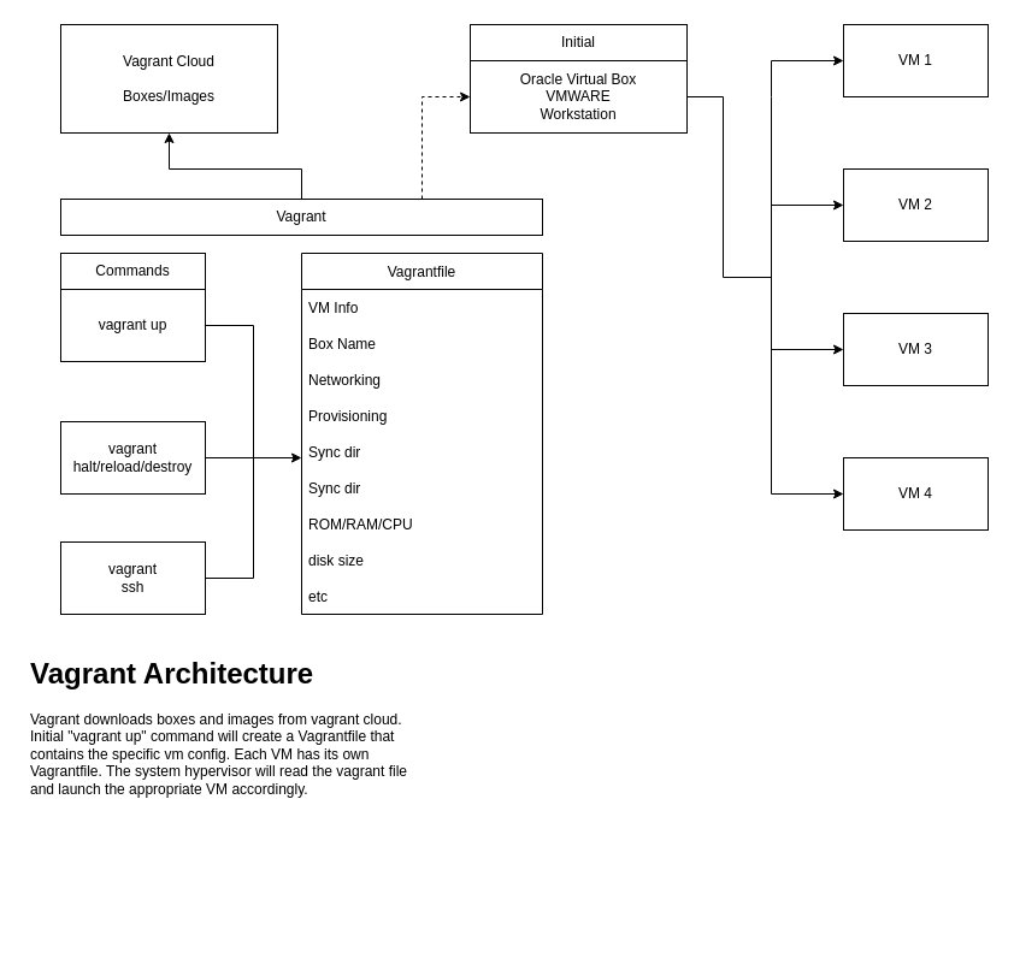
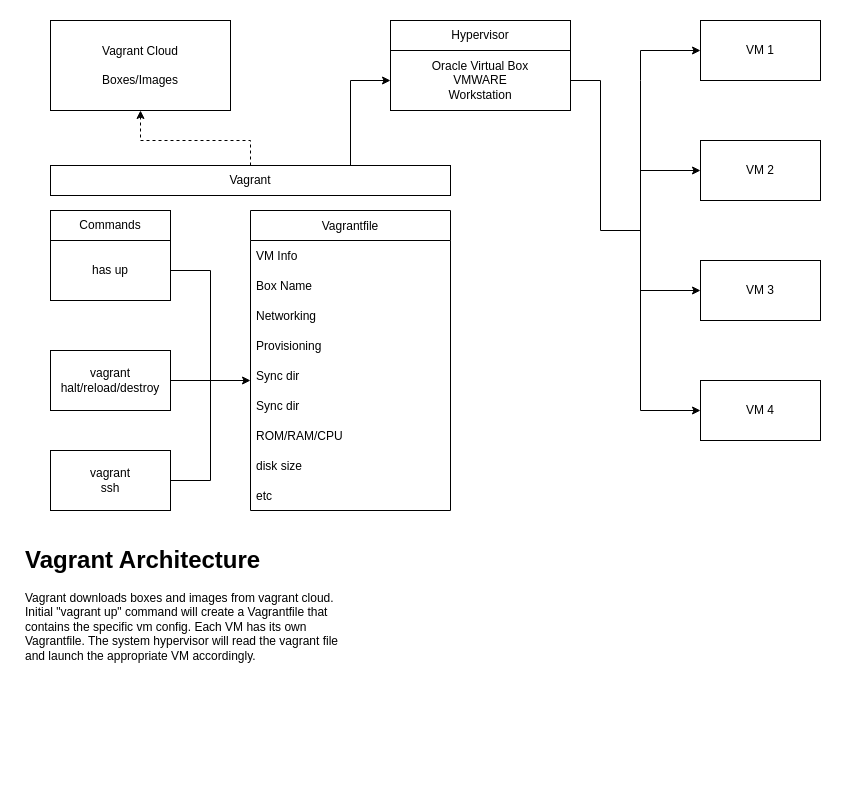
- <mxCell id="26" value="Initial" style="rounded=0;whiteSpace=wrap;html=1;" vertex="1" parent="1"><mxGeometry x="390" y="20" width="180" height="30" as="geometry" /></mxCell>
+ <mxCell id="26" value="Hypervisor" style="rounded=0;whiteSpace=wrap;html=1;" vertex="1" parent="1"><mxGeometry x="390" y="20" width="180" height="30" as="geometry" /></mxCell>
- <mxCell id="30" value="" style="endArrow=classic;html=1;rounded=0;entryX=0;entryY=0.5;entryDx=0;entryDy=0;exitX=0.75;exitY=0;exitDx=0;exitDy=0;dashed=1;" edge="1" parent="1" source="3" target="27"><mxGeometry width="50" height="50" relative="1" as="geometry"><mxPoint x="320" y="270" as="sourcePoint" /><mxPoint x="370" y="220" as="targetPoint" /><Array as="points"><mxPoint x="350" y="80" /></Array></mxGeometry></mxCell>
+ <mxCell id="30" value="" style="endArrow=classic;html=1;rounded=0;entryX=0;entryY=0.5;entryDx=0;entryDy=0;exitX=0.75;exitY=0;exitDx=0;exitDy=0;" edge="1" parent="1" source="3" target="27"><mxGeometry width="50" height="50" relative="1" as="geometry"><mxPoint x="320" y="270" as="sourcePoint" /><mxPoint x="370" y="220" as="targetPoint" /><Array as="points"><mxPoint x="350" y="80" /></Array></mxGeometry></mxCell>
- <mxCell id="29" value="" style="endArrow=classic;html=1;rounded=0;entryX=0.5;entryY=1;entryDx=0;entryDy=0;exitX=0.5;exitY=0;exitDx=0;exitDy=0;" edge="1" parent="1" source="3" target="2"><mxGeometry width="50" height="50" relative="1" as="geometry"><mxPoint x="320" y="270" as="sourcePoint" /><mxPoint x="370" y="220" as="targetPoint" /><Array as="points"><mxPoint x="250" y="140" /><mxPoint x="140" y="140" /></Array></mxGeometry></mxCell>
+ <mxCell id="29" value="" style="endArrow=classic;html=1;rounded=0;entryX=0.5;entryY=1;entryDx=0;entryDy=0;exitX=0.5;exitY=0;exitDx=0;exitDy=0;dashed=1;" edge="1" parent="1" source="3" target="2"><mxGeometry width="50" height="50" relative="1" as="geometry"><mxPoint x="320" y="270" as="sourcePoint" /><mxPoint x="370" y="220" as="targetPoint" /><Array as="points"><mxPoint x="250" y="140" /><mxPoint x="140" y="140" /></Array></mxGeometry></mxCell>
- <mxCell id="4" value="vagrant up" style="rounded=0;whiteSpace=wrap;html=1;" vertex="1" parent="1"><mxGeometry x="50" y="240" width="120" height="60" as="geometry" /></mxCell>
+ <mxCell id="4" value="has up" style="rounded=0;whiteSpace=wrap;html=1;" vertex="1" parent="1"><mxGeometry x="50" y="240" width="120" height="60" as="geometry" /></mxCell>
